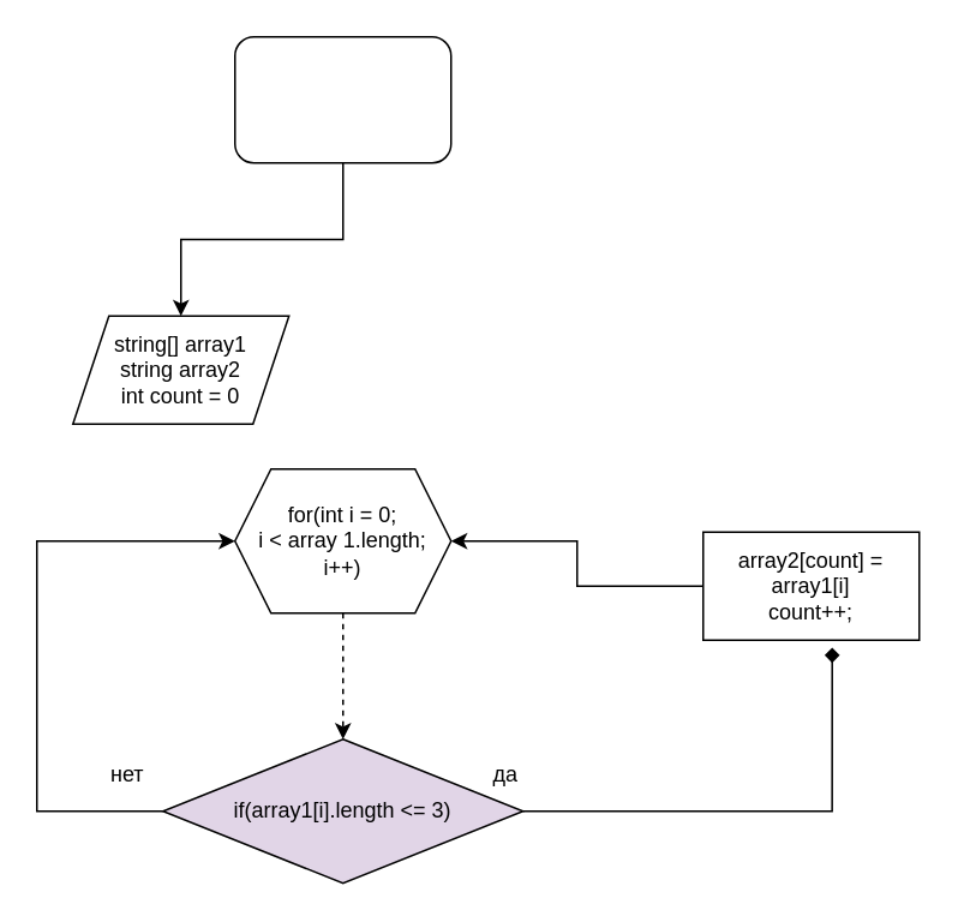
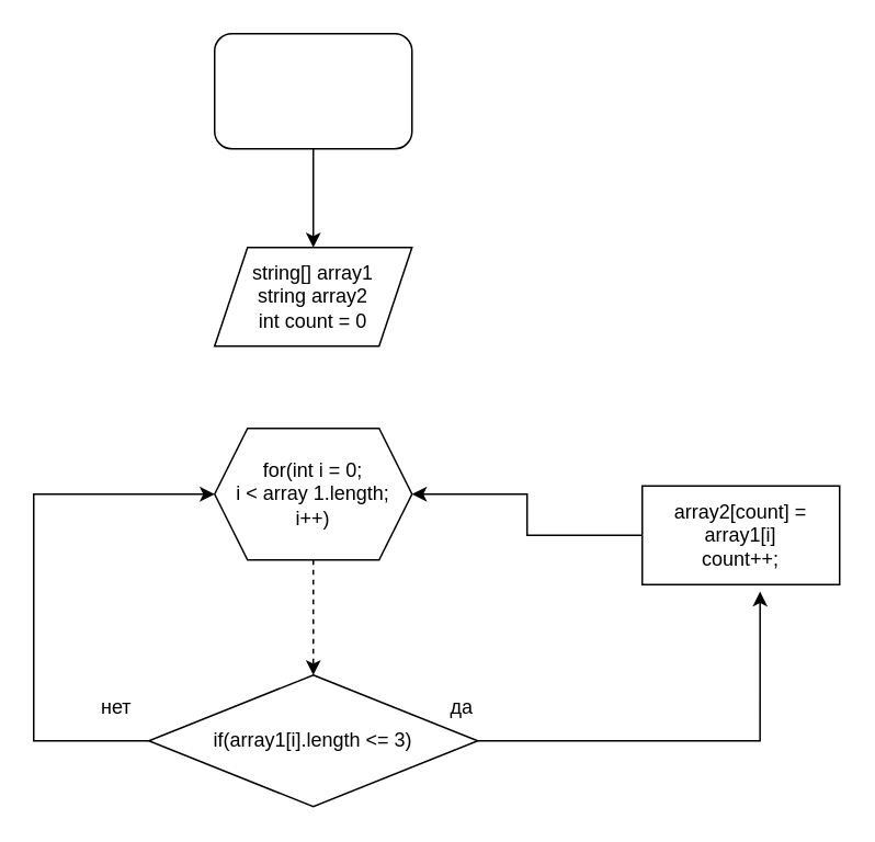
- <mxCell id="4" value="string[] array1&lt;br&gt;string array2&lt;br&gt;int count = 0" style="shape=parallelogram;perimeter=parallelogramPerimeter;whiteSpace=wrap;html=1;fixedSize=1;" vertex="1" parent="1"><mxGeometry x="40" y="175" width="120" height="60" as="geometry" /></mxCell>
+ <mxCell id="4" value="string[] array1&lt;br&gt;string array2&lt;br&gt;int count = 0" style="shape=parallelogram;perimeter=parallelogramPerimeter;whiteSpace=wrap;html=1;fixedSize=1;" vertex="1" parent="1"><mxGeometry x="130" y="150" width="120" height="60" as="geometry" /></mxCell>
- <mxCell id="7" style="edgeStyle=orthogonalEdgeStyle;rounded=0;orthogonalLoop=1;jettySize=auto;html=1;entryX=0.597;entryY=1.07;entryDx=0;entryDy=0;entryPerimeter=0;endArrow=diamond;" edge="1" parent="1" source="9" target="11"><mxGeometry relative="1" as="geometry"><mxPoint x="460" y="450" as="targetPoint" /></mxGeometry></mxCell>
+ <mxCell id="7" style="edgeStyle=orthogonalEdgeStyle;rounded=0;orthogonalLoop=1;jettySize=auto;html=1;entryX=0.597;entryY=1.07;entryDx=0;entryDy=0;entryPerimeter=0;" edge="1" parent="1" source="9" target="11"><mxGeometry relative="1" as="geometry"><mxPoint x="460" y="450" as="targetPoint" /></mxGeometry></mxCell>
- <mxCell id="9" value="if(array1[i].length &amp;lt;= 3)" style="rhombus;whiteSpace=wrap;html=1;fillColor=#e1d5e7;" vertex="1" parent="1"><mxGeometry x="90" y="410" width="200" height="80" as="geometry" /></mxCell>
+ <mxCell id="9" value="if(array1[i].length &amp;lt;= 3)" style="rhombus;whiteSpace=wrap;html=1;" vertex="1" parent="1"><mxGeometry x="90" y="410" width="200" height="80" as="geometry" /></mxCell>
